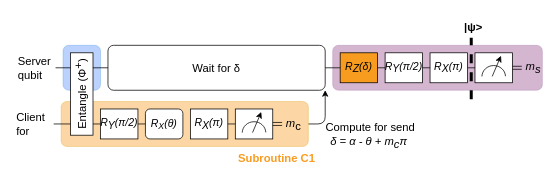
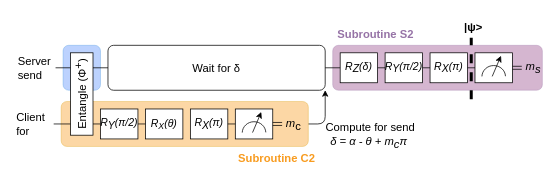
+ <mxCell id="29" value="Subroutine S2" style="text;html=1;align=center;verticalAlign=middle;whiteSpace=wrap;rounded=0;fontColor=#9673A6;fontStyle=1;fontFamily=Helvetica;fontSize=15;shadow=0;" parent="1" vertex="1"><mxGeometry x="443" y="30" width="115" height="30" as="geometry" /></mxCell>
- <mxCell id="12" value="Server qubit" style="text;html=1;strokeColor=none;fillColor=none;align=left;verticalAlign=middle;whiteSpace=wrap;rounded=0;fontFamily=Helvetica;fontSize=15;spacing=0;shadow=0;" parent="1" vertex="1"><mxGeometry x="23" y="80" width="50" height="20" as="geometry" /></mxCell>
+ <mxCell id="12" value="Server send" style="text;html=1;strokeColor=none;fillColor=none;align=left;verticalAlign=middle;whiteSpace=wrap;rounded=0;fontFamily=Helvetica;fontSize=15;spacing=0;shadow=0;" parent="1" vertex="1"><mxGeometry x="23" y="80" width="50" height="20" as="geometry" /></mxCell>
- <mxCell id="25" value="&lt;i style=&quot;font-size: 14px;&quot;&gt;R&lt;span style=&quot;font-size: 14px;&quot;&gt;&lt;sub style=&quot;font-size: 14px;&quot;&gt;Z&lt;/sub&gt;&lt;/span&gt;(&lt;/i&gt;&lt;i style=&quot;font-size: 14px;&quot;&gt;δ&lt;/i&gt;&lt;i style=&quot;font-size: 14px;&quot;&gt;)&lt;/i&gt;" style="rounded=0;whiteSpace=wrap;html=1;strokeWidth=1;fontFamily=Helvetica;fontSize=14;align=center;spacing=0;horizontal=1;shadow=0;fillColor=#f89c20;" parent="1" vertex="1"><mxGeometry x="453" y="70" width="50" height="40" as="geometry" /></mxCell>
+ <mxCell id="25" value="&lt;i style=&quot;font-size: 14px;&quot;&gt;R&lt;span style=&quot;font-size: 14px;&quot;&gt;&lt;sub style=&quot;font-size: 14px;&quot;&gt;Z&lt;/sub&gt;&lt;/span&gt;(&lt;/i&gt;&lt;i style=&quot;font-size: 14px;&quot;&gt;δ&lt;/i&gt;&lt;i style=&quot;font-size: 14px;&quot;&gt;)&lt;/i&gt;" style="rounded=0;whiteSpace=wrap;html=1;strokeWidth=1;fontFamily=Helvetica;fontSize=14;align=center;spacing=0;horizontal=1;shadow=0;" parent="1" vertex="1"><mxGeometry x="453" y="70" width="50" height="40" as="geometry" /></mxCell>
- <mxCell id="7" value="&lt;i style=&quot;font-size: 14px;&quot;&gt;R&lt;sub&gt;X&lt;/sub&gt;(θ)&lt;/i&gt;" style="whiteSpace=wrap;html=1;strokeWidth=1;fontFamily=Helvetica;fontSize=14;align=center;spacing=0;horizontal=1;shadow=0;rounded=1;" parent="1" vertex="1"><mxGeometry x="193" y="145" width="50" height="40" as="geometry" /></mxCell>
+ <mxCell id="7" value="&lt;i style=&quot;font-size: 14px;&quot;&gt;R&lt;sub&gt;X&lt;/sub&gt;(θ)&lt;/i&gt;" style="rounded=0;whiteSpace=wrap;html=1;strokeWidth=1;fontFamily=Helvetica;fontSize=14;align=center;spacing=0;horizontal=1;shadow=0;" parent="1" vertex="1"><mxGeometry x="193" y="145" width="50" height="40" as="geometry" /></mxCell>
- <mxCell id="28" value="Subroutine C1" style="text;html=1;align=center;verticalAlign=middle;whiteSpace=wrap;rounded=0;fontColor=#F89C20;fontStyle=1;fontFamily=Helvetica;fontSize=15;shadow=0;labelBackgroundColor=none;" parent="1" vertex="1"><mxGeometry x="310.5" y="195" width="115" height="30" as="geometry" /></mxCell>
+ <mxCell id="28" value="Subroutine C2" style="text;html=1;align=center;verticalAlign=middle;whiteSpace=wrap;rounded=0;fontColor=#F89C20;fontStyle=1;fontFamily=Helvetica;fontSize=15;shadow=0;labelBackgroundColor=none;" parent="1" vertex="1"><mxGeometry x="310.5" y="195" width="115" height="30" as="geometry" /></mxCell>
